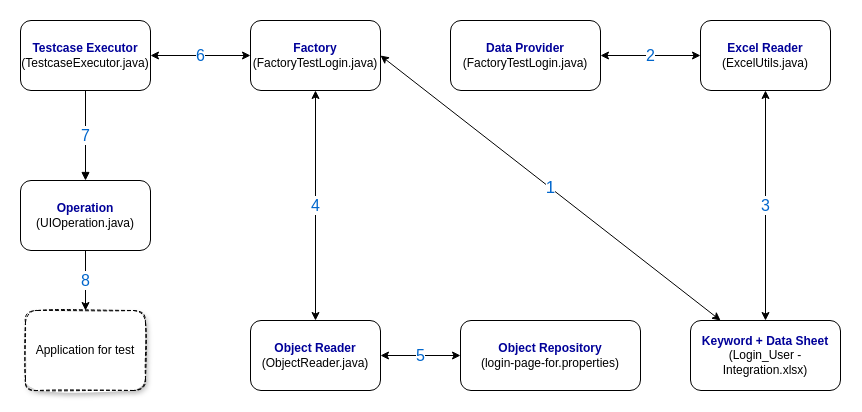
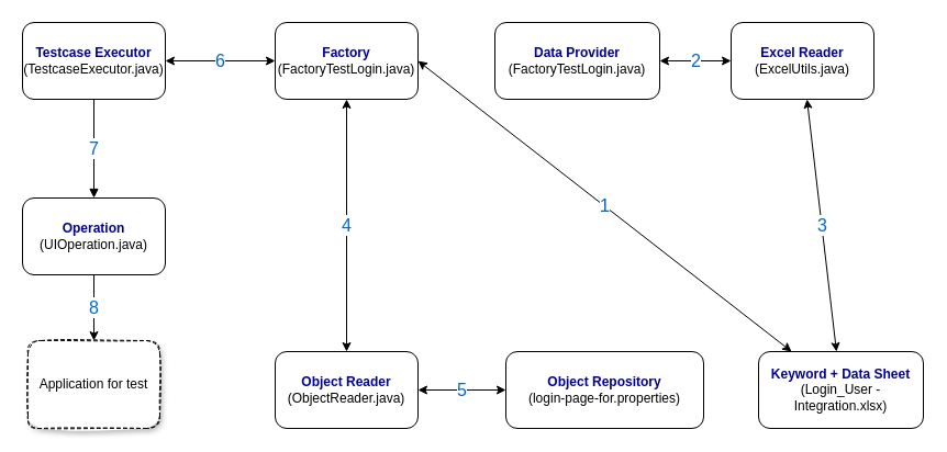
- <mxCell id="4" value="&lt;b style=&quot;color: rgb(0 , 0 , 153)&quot;&gt;Excel Reader&lt;/b&gt;&lt;br&gt;(ExcelUtils.java)" style="rounded=1;whiteSpace=wrap;html=1;" parent="1" vertex="1"><mxGeometry x="700" y="20" width="130" height="70" as="geometry" /></mxCell>
+ <mxCell id="4" value="&lt;b style=&quot;color: rgb(0 , 0 , 153)&quot;&gt;Excel Reader&lt;/b&gt;&lt;br&gt;(ExcelUtils.java)" style="rounded=1;whiteSpace=wrap;html=1;" parent="1" vertex="1"><mxGeometry x="665" y="20" width="130" height="70" as="geometry" /></mxCell>
